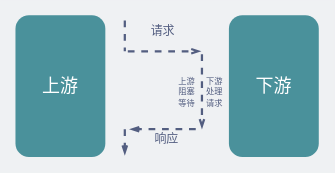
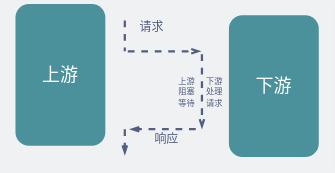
- <mxCell id="3" value="&lt;font style=&quot;font-size: 16px;&quot;&gt;请求&lt;/font&gt;" style="text;html=1;strokeColor=none;fillColor=none;align=center;verticalAlign=middle;whiteSpace=wrap;rounded=0;strokeWidth=3;fontColor=#535E80;" parent="1" vertex="1"><mxGeometry x="187" y="26" width="60" height="30" as="geometry" /></mxCell>
+ <mxCell id="3" value="&lt;font style=&quot;font-size: 16px;&quot;&gt;请求&lt;/font&gt;" style="text;html=1;strokeColor=none;fillColor=none;align=center;verticalAlign=middle;whiteSpace=wrap;rounded=0;strokeWidth=3;fontColor=#535E80;" parent="1" vertex="1"><mxGeometry x="172" y="21" width="60" height="30" as="geometry" /></mxCell>
- <mxCell id="2" value="&lt;font style=&quot;font-size: 24px;&quot; color=&quot;#ffffff&quot;&gt;上游&lt;/font&gt;" style="rounded=1;whiteSpace=wrap;html=1;fillColor=#4A919B;strokeColor=none;" parent="1" vertex="1"><mxGeometry x="20" y="20" width="120" height="189" as="geometry" /></mxCell>
+ <mxCell id="2" value="&lt;font style=&quot;font-size: 24px;&quot; color=&quot;#ffffff&quot;&gt;上游&lt;/font&gt;" style="rounded=1;whiteSpace=wrap;html=1;fillColor=#4A919B;strokeColor=none;" parent="1" vertex="1"><mxGeometry x="20" y="5" width="120" height="189" as="geometry" /></mxCell>
